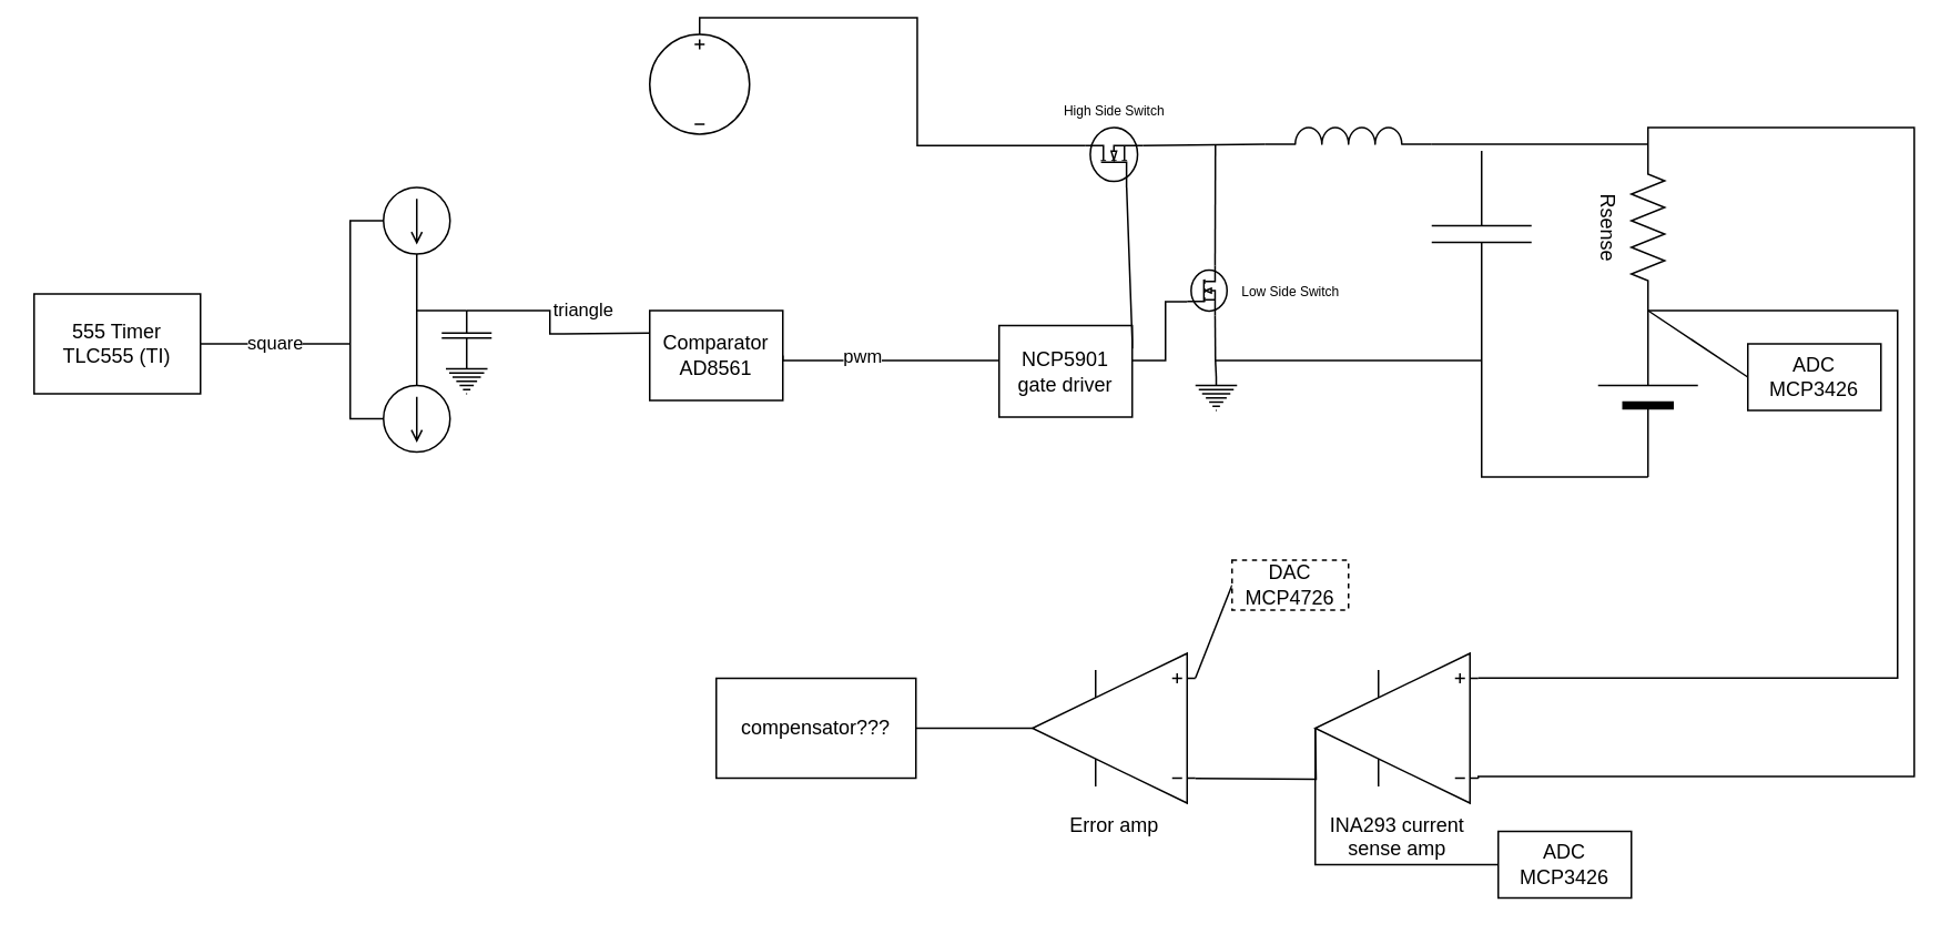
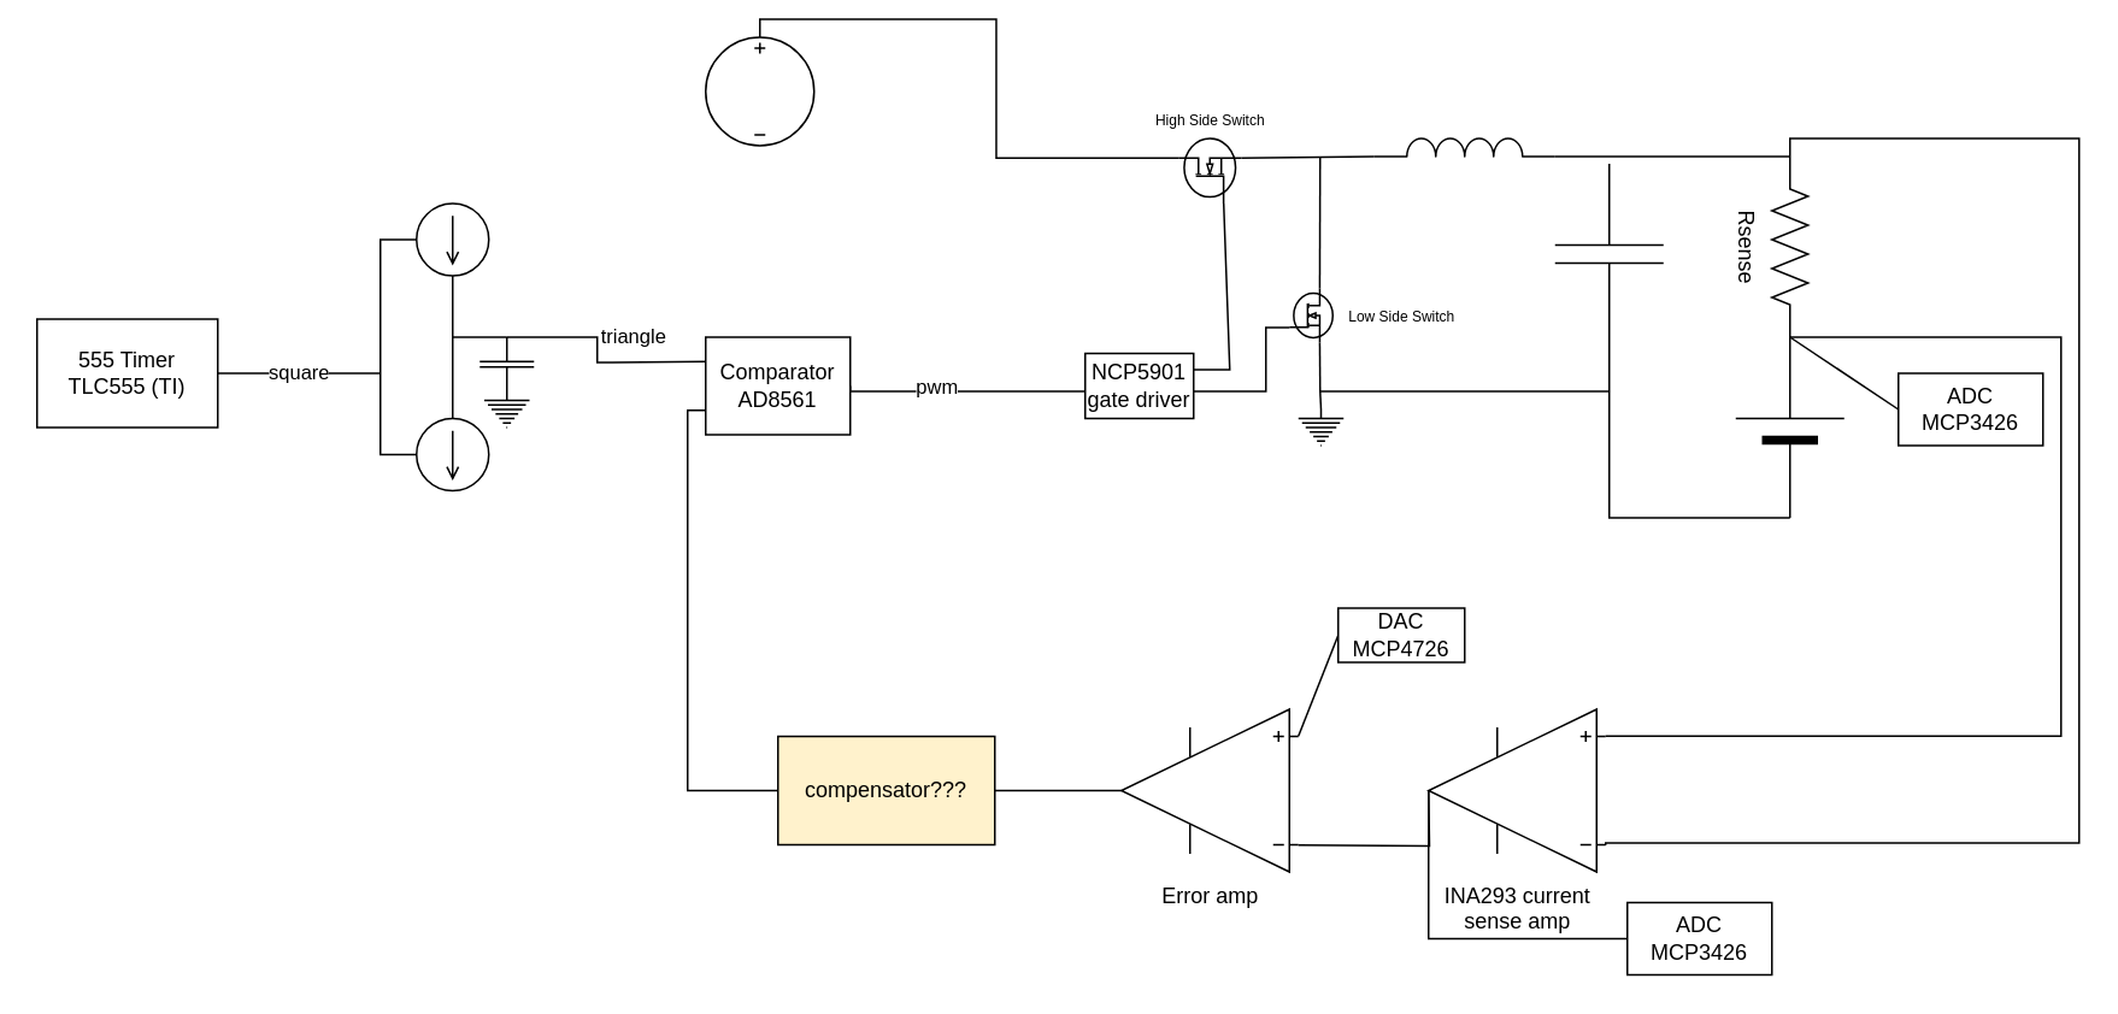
- <mxCell id="35" value="NCP5901 gate driver" style="rounded=0;whiteSpace=wrap;html=1;" parent="1" vertex="1"><mxGeometry x="600" y="195" width="80" height="55" as="geometry" /></mxCell>
+ <mxCell id="35" value="NCP5901 gate driver" style="rounded=0;whiteSpace=wrap;html=1;" parent="1" vertex="1"><mxGeometry x="600" y="195" width="60" height="36" as="geometry" /></mxCell>
- <mxCell id="23" value="DAC&lt;br&gt;MCP4726" style="rounded=0;whiteSpace=wrap;html=1;dashed=1;" parent="1" vertex="1"><mxGeometry x="740" y="336" width="70" height="30" as="geometry" /></mxCell>
+ <mxCell id="23" value="DAC&lt;br&gt;MCP4726" style="rounded=0;whiteSpace=wrap;html=1;" parent="1" vertex="1"><mxGeometry x="740" y="336" width="70" height="30" as="geometry" /></mxCell>
+ <mxCell id="10" value="" style="endArrow=none;html=1;rounded=0;entryX=0;entryY=0.75;entryDx=0;entryDy=0;exitX=0;exitY=0.5;exitDx=0;exitDy=0;edgeStyle=orthogonalEdgeStyle;" parent="1" source="28" target="3" edge="1"><mxGeometry width="50" height="50" relative="1" as="geometry"><mxPoint x="320" y="300" as="sourcePoint" /><mxPoint x="110" y="350" as="targetPoint" /></mxGeometry></mxCell>
- <mxCell id="28" value="compensator???" style="rounded=0;whiteSpace=wrap;html=1;" parent="1" vertex="1"><mxGeometry x="430" y="407" width="120" height="60" as="geometry" /></mxCell>
+ <mxCell id="28" value="compensator???" style="rounded=0;whiteSpace=wrap;html=1;fillColor=#fff2cc;" parent="1" vertex="1"><mxGeometry x="430" y="407" width="120" height="60" as="geometry" /></mxCell>
